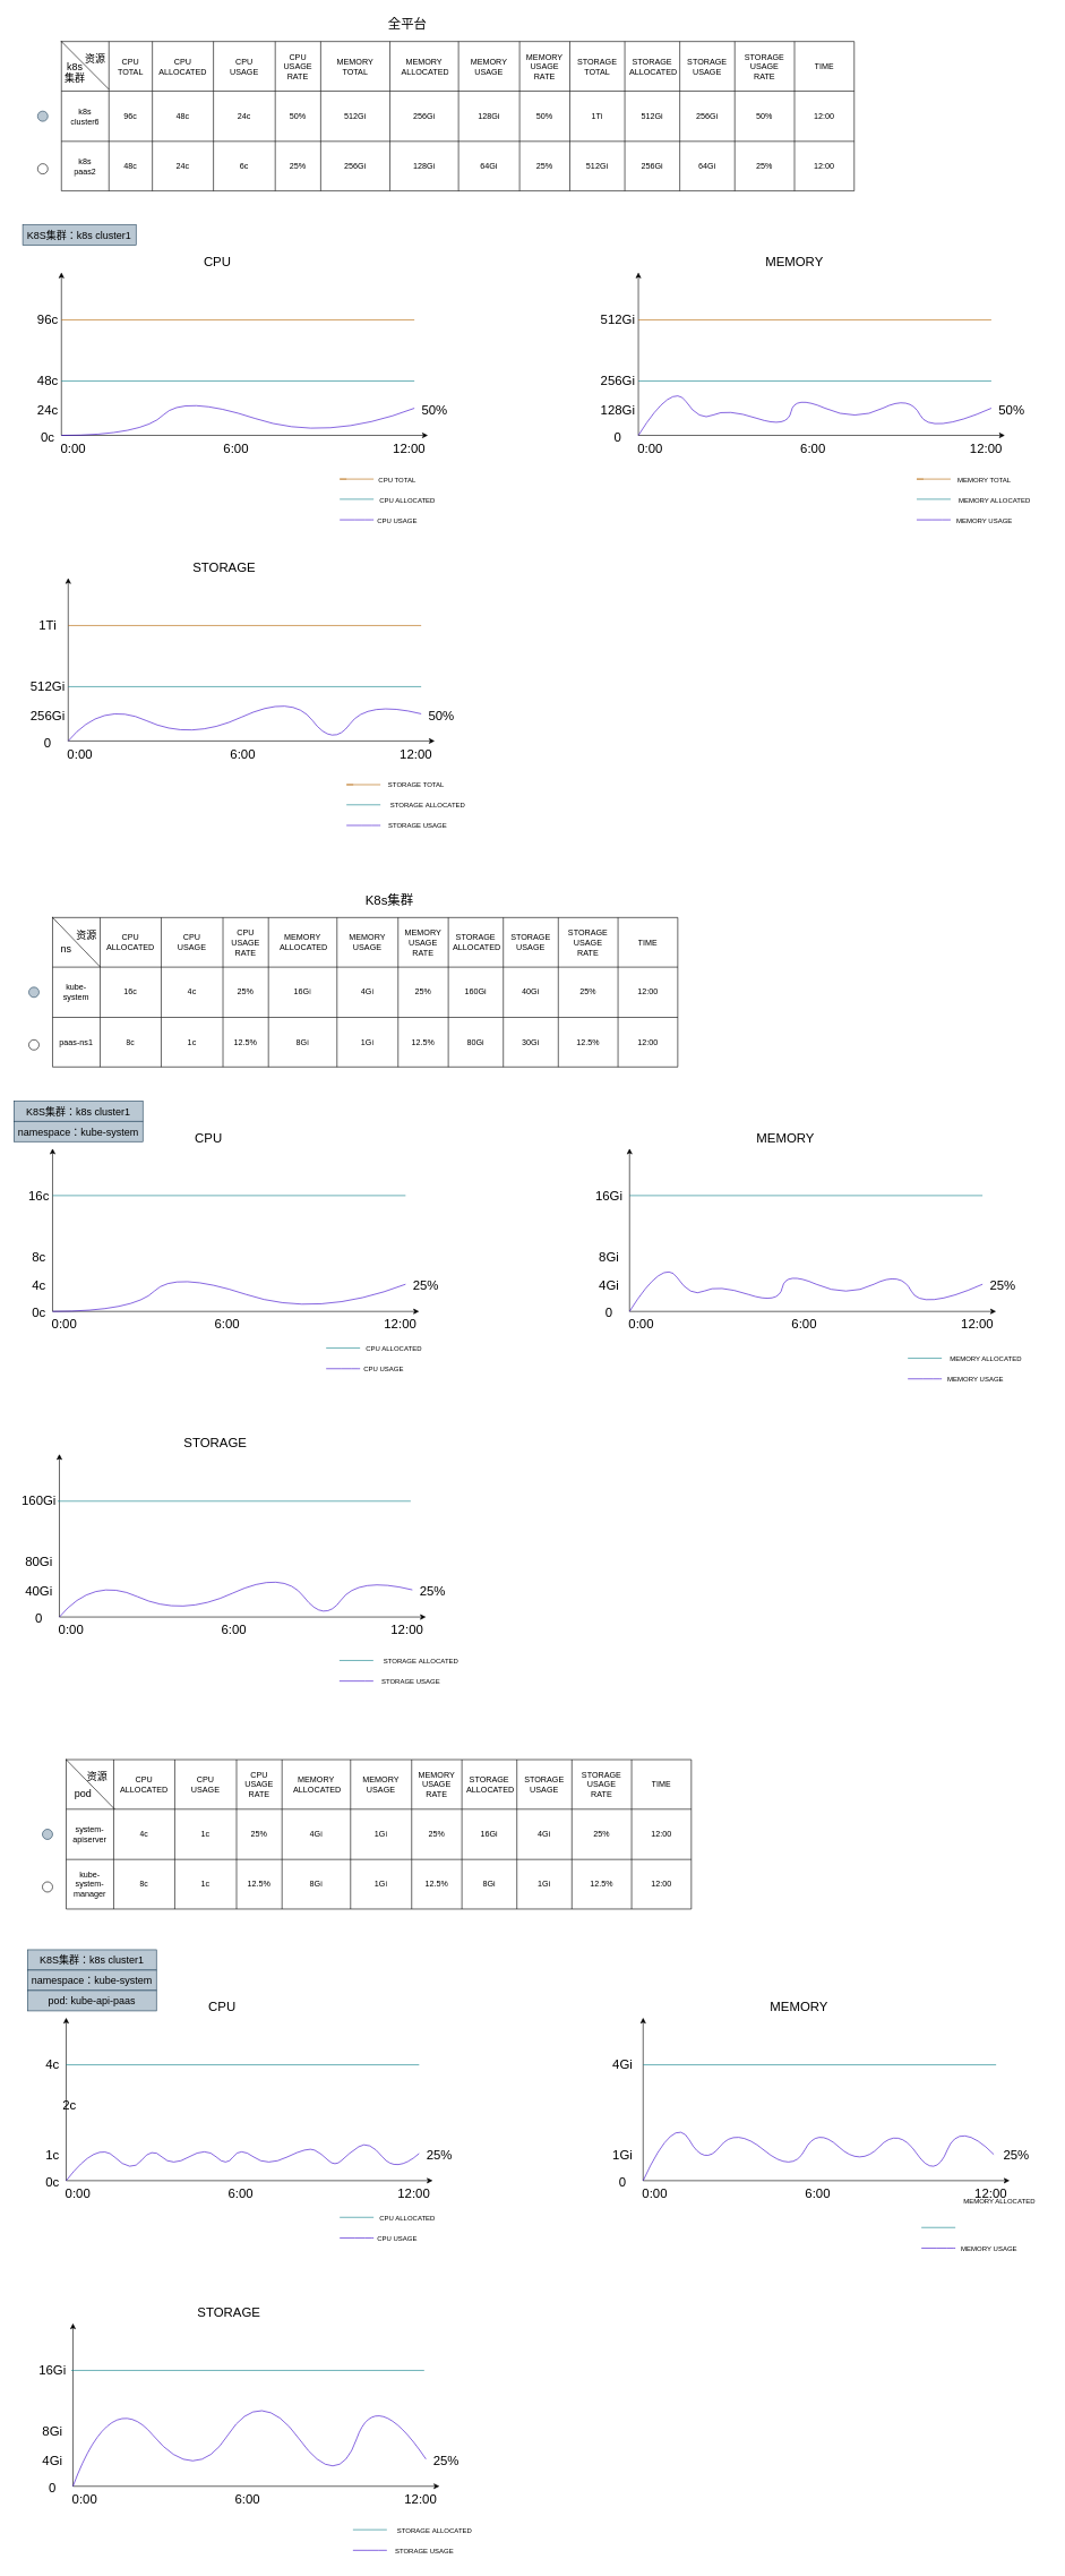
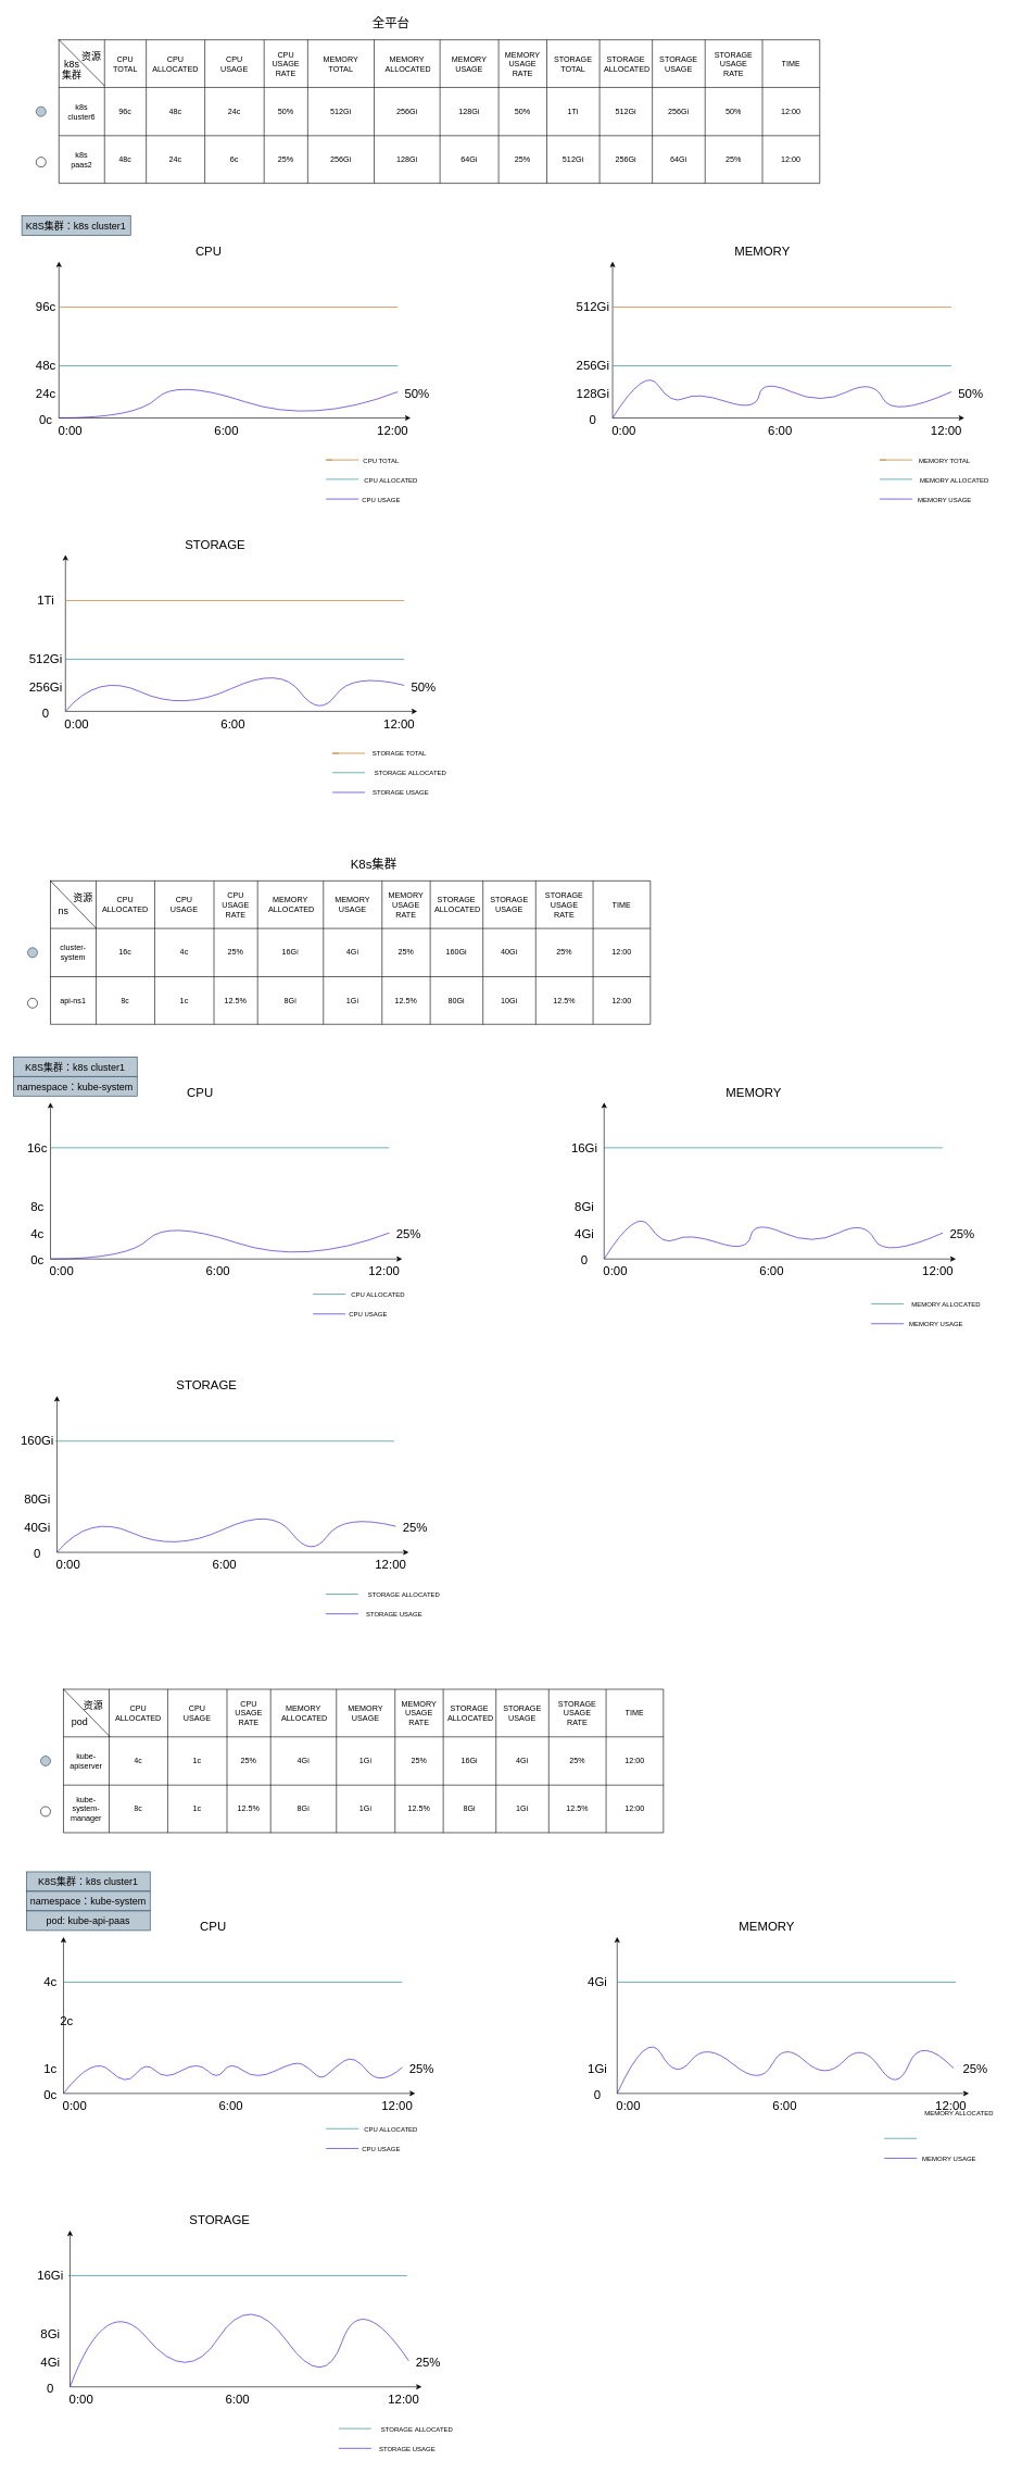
- <mxCell id="129" value="kube-system" style="shape=partialRectangle;html=1;whiteSpace=wrap;connectable=0;overflow=hidden;fillColor=none;top=0;left=0;bottom=0;right=0;pointerEvents=1;strokeColor=default;" vertex="1" parent="128"><mxGeometry width="70" height="74" as="geometry"><mxRectangle width="70" height="74" as="alternateBounds" /></mxGeometry></mxCell>
+ <mxCell id="129" value="cluster-system" style="shape=partialRectangle;html=1;whiteSpace=wrap;connectable=0;overflow=hidden;fillColor=none;top=0;left=0;bottom=0;right=0;pointerEvents=1;strokeColor=default;" vertex="1" parent="128"><mxGeometry width="70" height="74" as="geometry"><mxRectangle width="70" height="74" as="alternateBounds" /></mxGeometry></mxCell>
- <mxCell id="141" value="paas-ns1" style="shape=partialRectangle;html=1;whiteSpace=wrap;connectable=0;overflow=hidden;fillColor=none;top=0;left=0;bottom=0;right=0;pointerEvents=1;strokeColor=default;" vertex="1" parent="140"><mxGeometry width="70" height="73" as="geometry"><mxRectangle width="70" height="73" as="alternateBounds" /></mxGeometry></mxCell>
+ <mxCell id="141" value="api-ns1" style="shape=partialRectangle;html=1;whiteSpace=wrap;connectable=0;overflow=hidden;fillColor=none;top=0;left=0;bottom=0;right=0;pointerEvents=1;strokeColor=default;" vertex="1" parent="140"><mxGeometry width="70" height="73" as="geometry"><mxRectangle width="70" height="73" as="alternateBounds" /></mxGeometry></mxCell>
- <mxCell id="149" value="30Gi" style="shape=partialRectangle;html=1;whiteSpace=wrap;connectable=0;overflow=hidden;fillColor=none;top=0;left=0;bottom=0;right=0;pointerEvents=1;strokeColor=default;" vertex="1" parent="140"><mxGeometry x="664" width="81" height="73" as="geometry"><mxRectangle width="81" height="73" as="alternateBounds" /></mxGeometry></mxCell>
+ <mxCell id="149" value="10Gi" style="shape=partialRectangle;html=1;whiteSpace=wrap;connectable=0;overflow=hidden;fillColor=none;top=0;left=0;bottom=0;right=0;pointerEvents=1;strokeColor=default;" vertex="1" parent="140"><mxGeometry x="664" width="81" height="73" as="geometry"><mxRectangle width="81" height="73" as="alternateBounds" /></mxGeometry></mxCell>
- <mxCell id="225" value="system-apiserver" style="shape=partialRectangle;html=1;whiteSpace=wrap;connectable=0;overflow=hidden;fillColor=none;top=0;left=0;bottom=0;right=0;pointerEvents=1;strokeColor=default;" vertex="1" parent="224"><mxGeometry width="70" height="74" as="geometry"><mxRectangle width="70" height="74" as="alternateBounds" /></mxGeometry></mxCell>
+ <mxCell id="225" value="kube-apiserver" style="shape=partialRectangle;html=1;whiteSpace=wrap;connectable=0;overflow=hidden;fillColor=none;top=0;left=0;bottom=0;right=0;pointerEvents=1;strokeColor=default;" vertex="1" parent="224"><mxGeometry width="70" height="74" as="geometry"><mxRectangle width="70" height="74" as="alternateBounds" /></mxGeometry></mxCell>
